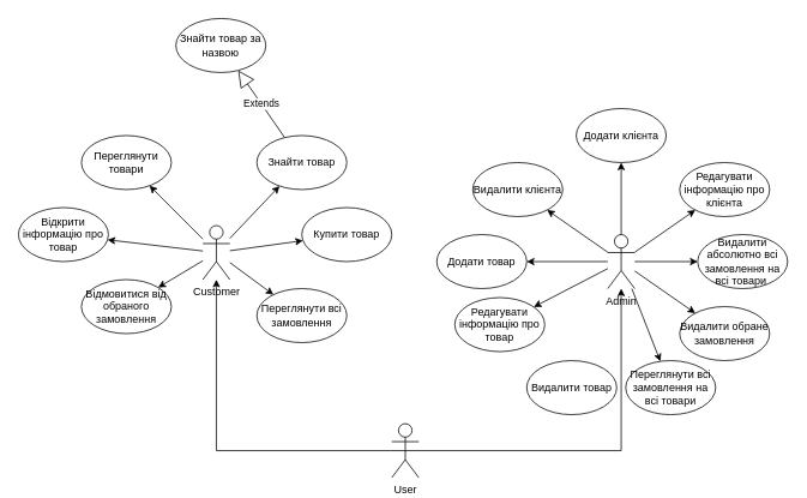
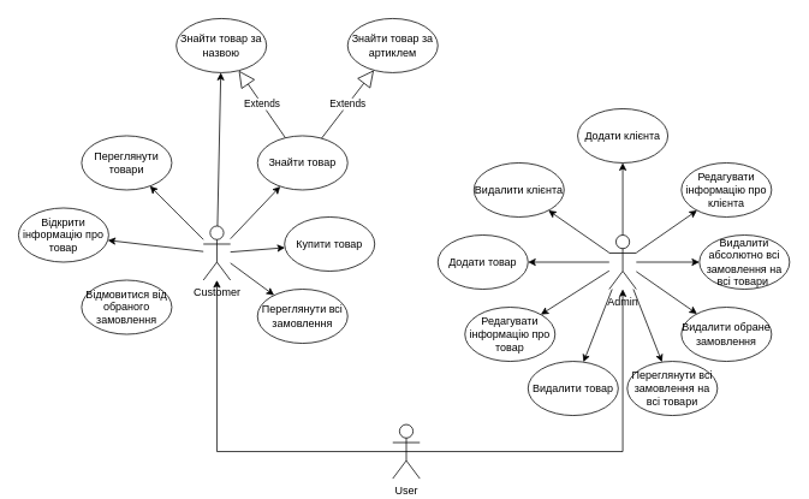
+ <mxCell id="6" value="Знайти товар за артиклем" style="ellipse;whiteSpace=wrap;html=1;" vertex="1" parent="1"><mxGeometry x="385" y="20" width="100" height="60" as="geometry" /></mxCell>
+ <mxCell id="37" value="Extends" style="endArrow=block;endSize=16;endFill=0;html=1;rounded=0;" edge="1" parent="1" source="5" target="6"><mxGeometry width="160" relative="1" as="geometry"><mxPoint x="300" y="141" as="sourcePoint" /><mxPoint x="271" y="88" as="targetPoint" /></mxGeometry></mxCell>
- <mxCell id="8" value="Купити товар" style="ellipse;whiteSpace=wrap;html=1;" vertex="1" parent="1"><mxGeometry x="335" y="230" width="100" height="60" as="geometry" /></mxCell>
+ <mxCell id="8" value="Купити товар" style="ellipse;whiteSpace=wrap;html=1;" vertex="1" parent="1"><mxGeometry x="315" y="240" width="100" height="60" as="geometry" /></mxCell>
- <mxCell id="23" value="" style="endArrow=classic;html=1;rounded=0;" edge="1" parent="1" source="2" target="10"><mxGeometry width="50" height="50" relative="1" as="geometry"><mxPoint x="265" y="283" as="sourcePoint" /><mxPoint x="316" y="326" as="targetPoint" /></mxGeometry></mxCell>
+ <mxCell id="23" value="" style="endArrow=classic;html=1;rounded=0;" edge="1" parent="1" source="2" target="35"><mxGeometry width="50" height="50" relative="1" as="geometry"><mxPoint x="265" y="283" as="sourcePoint" /><mxPoint x="316" y="326" as="targetPoint" /></mxGeometry></mxCell>
+ <mxCell id="31" value="" style="endArrow=classic;html=1;rounded=0;" edge="1" parent="1" source="3" target="16"><mxGeometry width="50" height="50" relative="1" as="geometry"><mxPoint x="712" y="330" as="sourcePoint" /><mxPoint x="753" y="431" as="targetPoint" /></mxGeometry></mxCell>
- <mxCell id="15" value="Редагувати інформацію про товар" style="ellipse;whiteSpace=wrap;html=1;" vertex="1" parent="1"><mxGeometry x="505" y="330" width="100" height="60" as="geometry" /></mxCell>
+ <mxCell id="15" value="Редагувати інформацію про товар" style="ellipse;whiteSpace=wrap;html=1;" vertex="1" parent="1"><mxGeometry x="515" y="340" width="100" height="60" as="geometry" /></mxCell>
